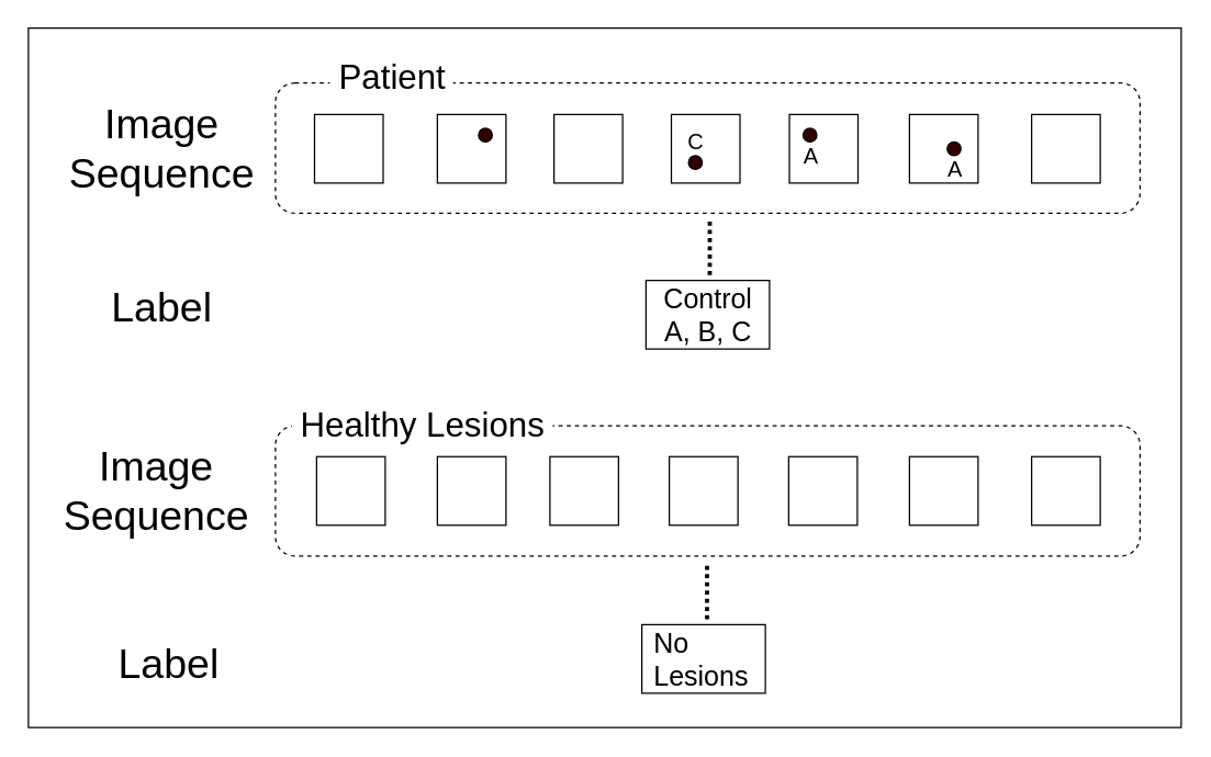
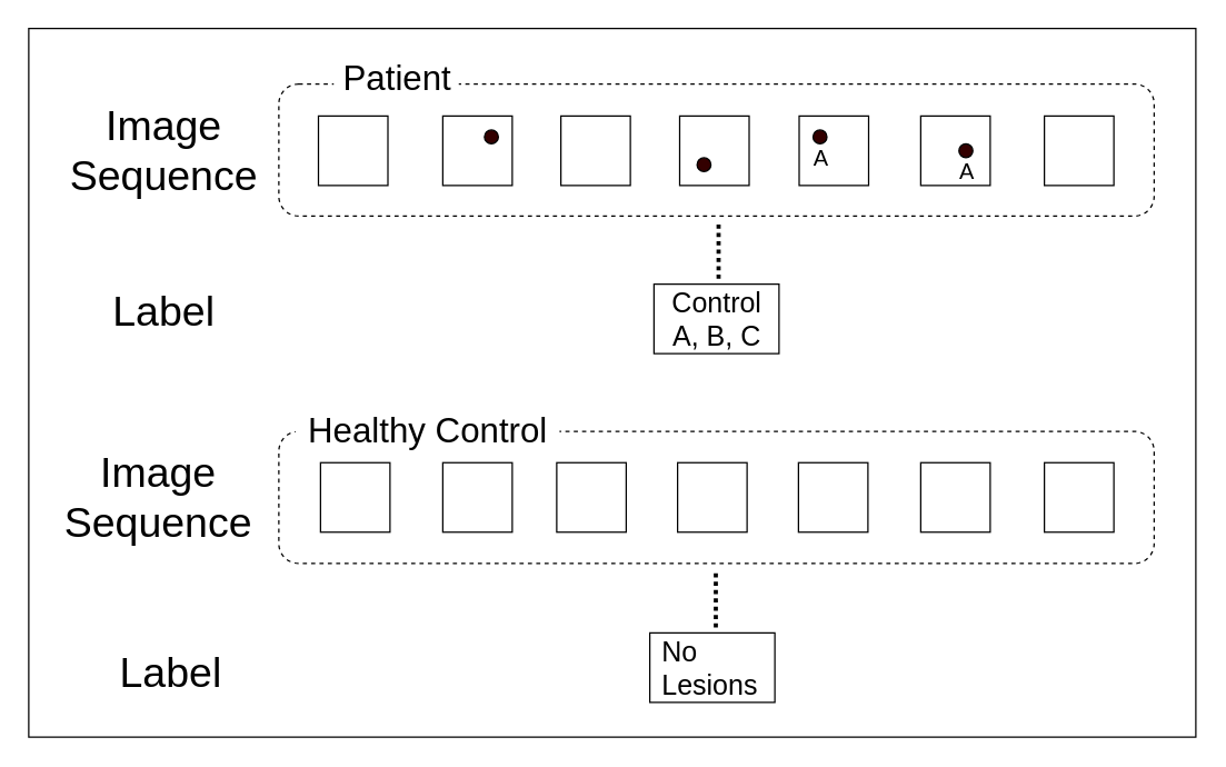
- <mxCell id="14" value="&lt;font style=&quot;font-size: 16px&quot;&gt;C&lt;/font&gt;" style="text;html=1;align=center;verticalAlign=middle;resizable=0;points=[];;autosize=1;" parent="1" vertex="1"><mxGeometry x="491" y="93" width="30" height="20" as="geometry" /></mxCell>
- <mxCell id="31" value="&lt;font&gt;&lt;font style=&quot;font-size: 25px&quot;&gt;Healthy Lesions&lt;/font&gt;&lt;br&gt;&lt;/font&gt;" style="text;html=1;align=center;verticalAlign=middle;resizable=0;points=[];;autosize=1;strokeColor=none;labelBackgroundColor=#ffffff;fillColor=#ffffff;" vertex="1" parent="1"><mxGeometry x="212" y="298" width="190" height="20" as="geometry" /></mxCell>
+ <mxCell id="31" value="&lt;font&gt;&lt;font style=&quot;font-size: 25px&quot;&gt;Healthy Control&lt;/font&gt;&lt;br&gt;&lt;/font&gt;" style="text;html=1;align=center;verticalAlign=middle;resizable=0;points=[];;autosize=1;strokeColor=none;labelBackgroundColor=#ffffff;fillColor=#ffffff;" vertex="1" parent="1"><mxGeometry x="212" y="298" width="190" height="20" as="geometry" /></mxCell>
